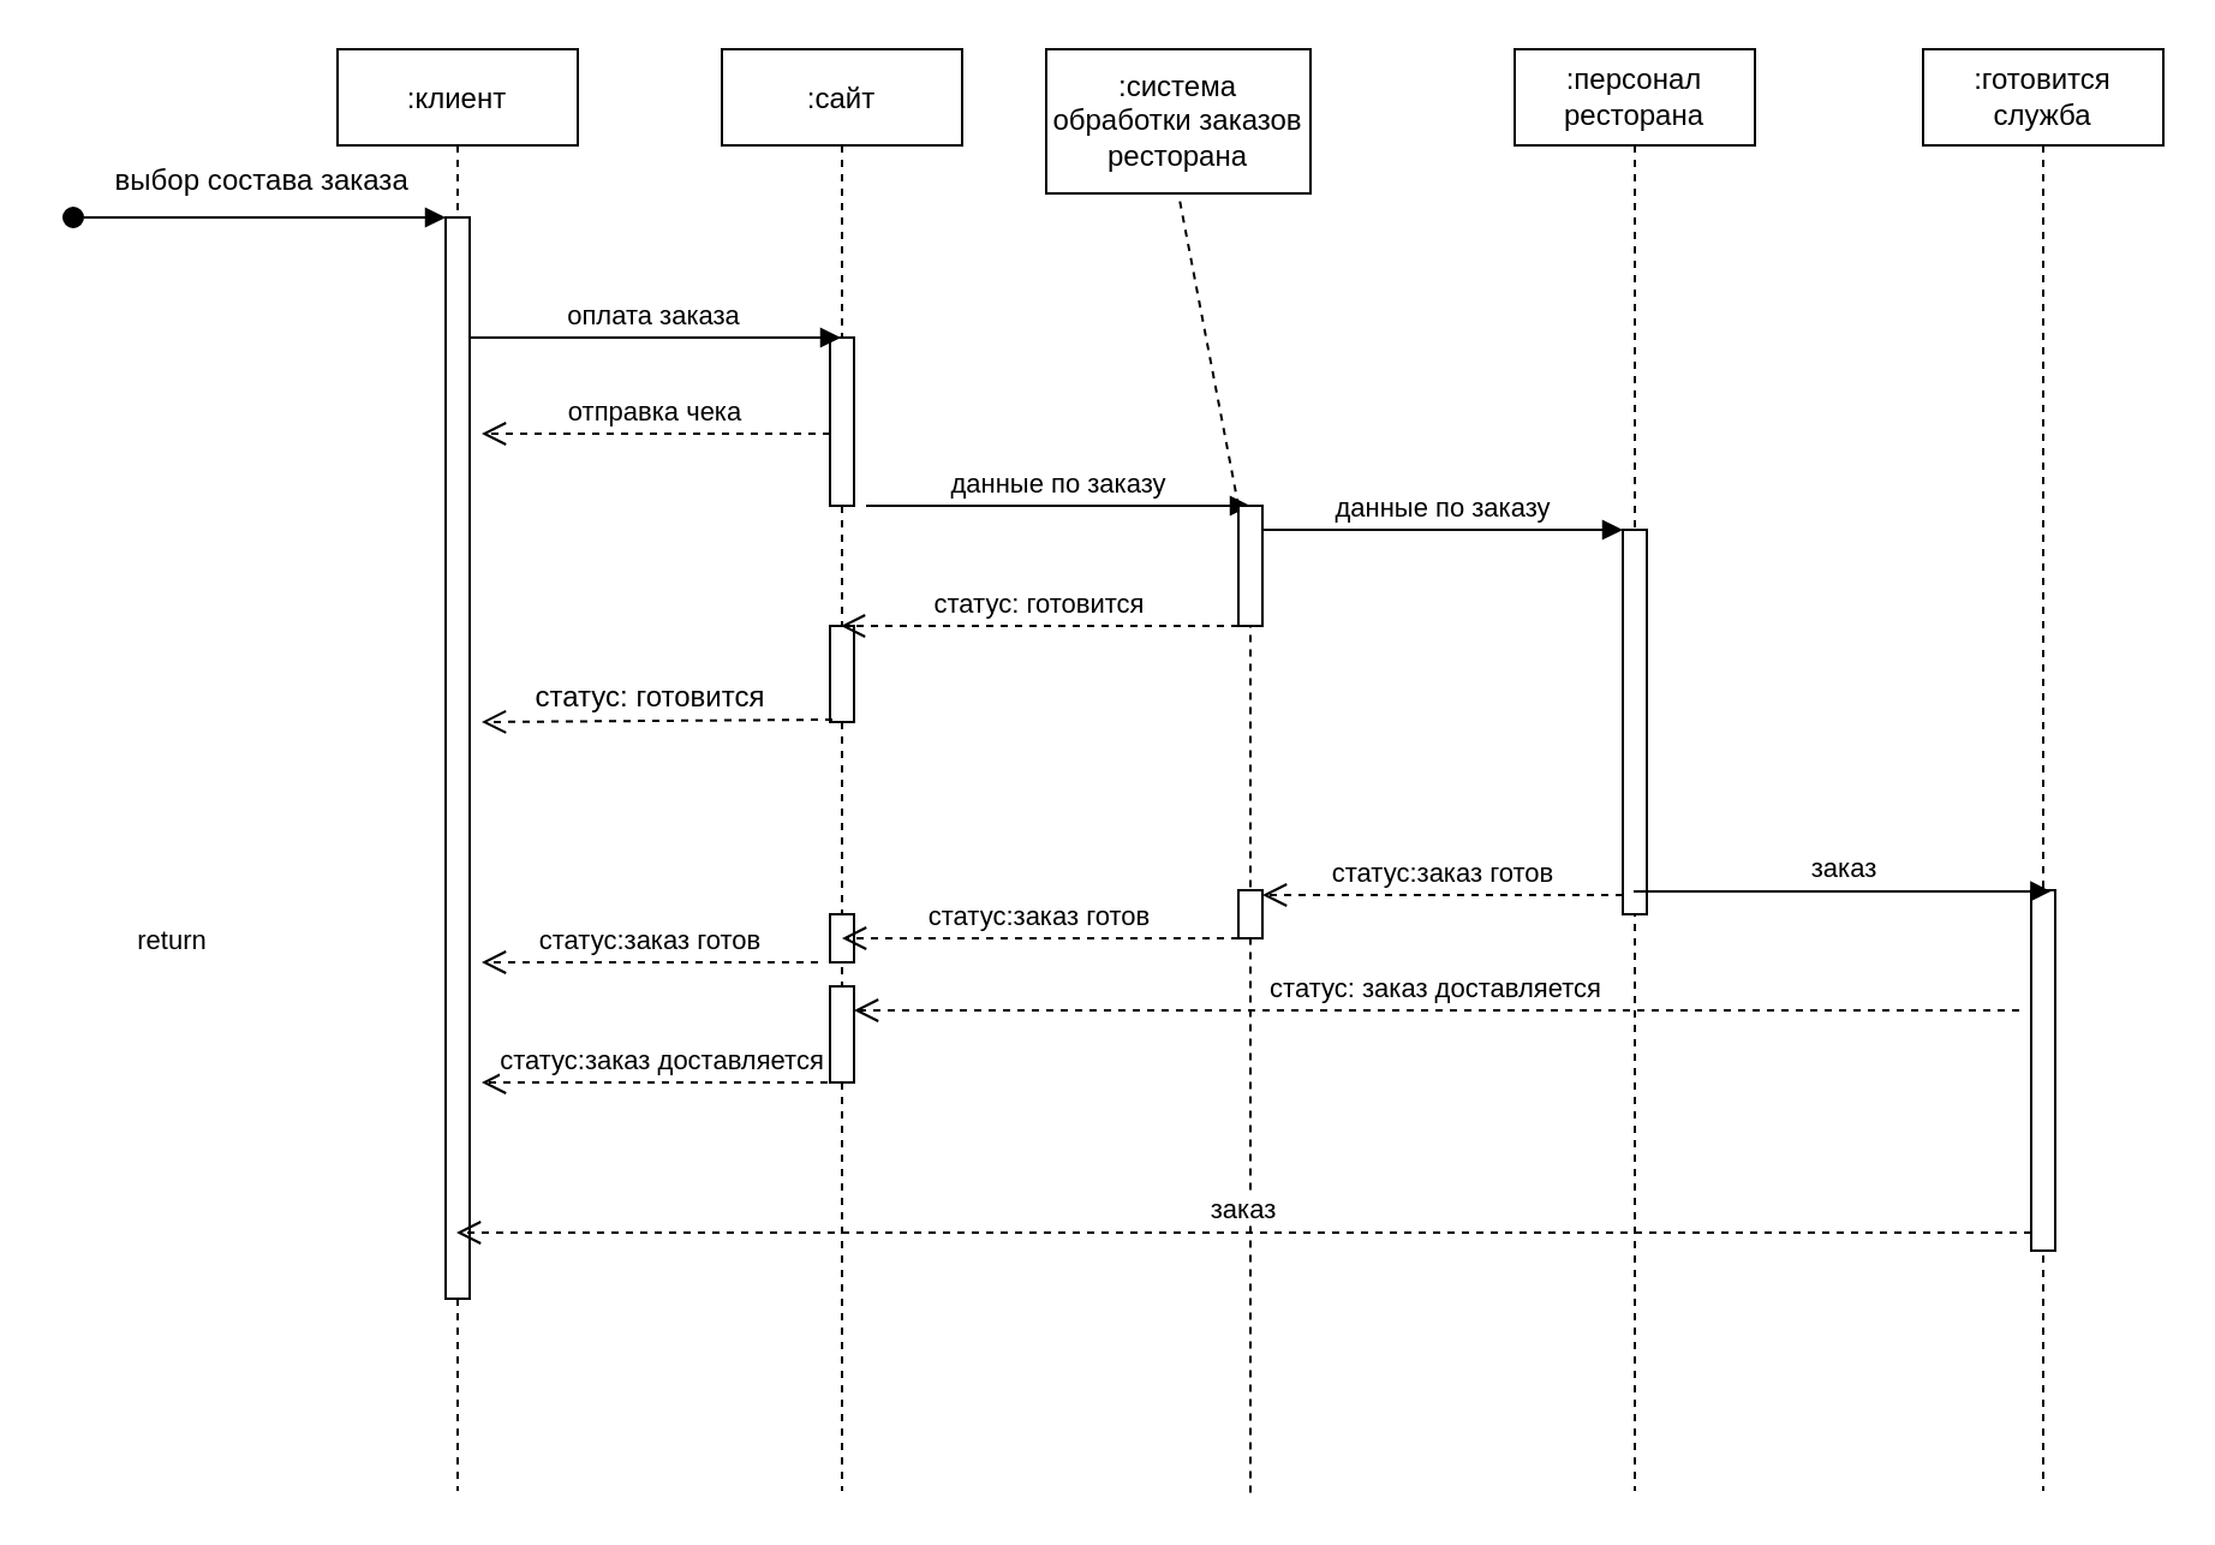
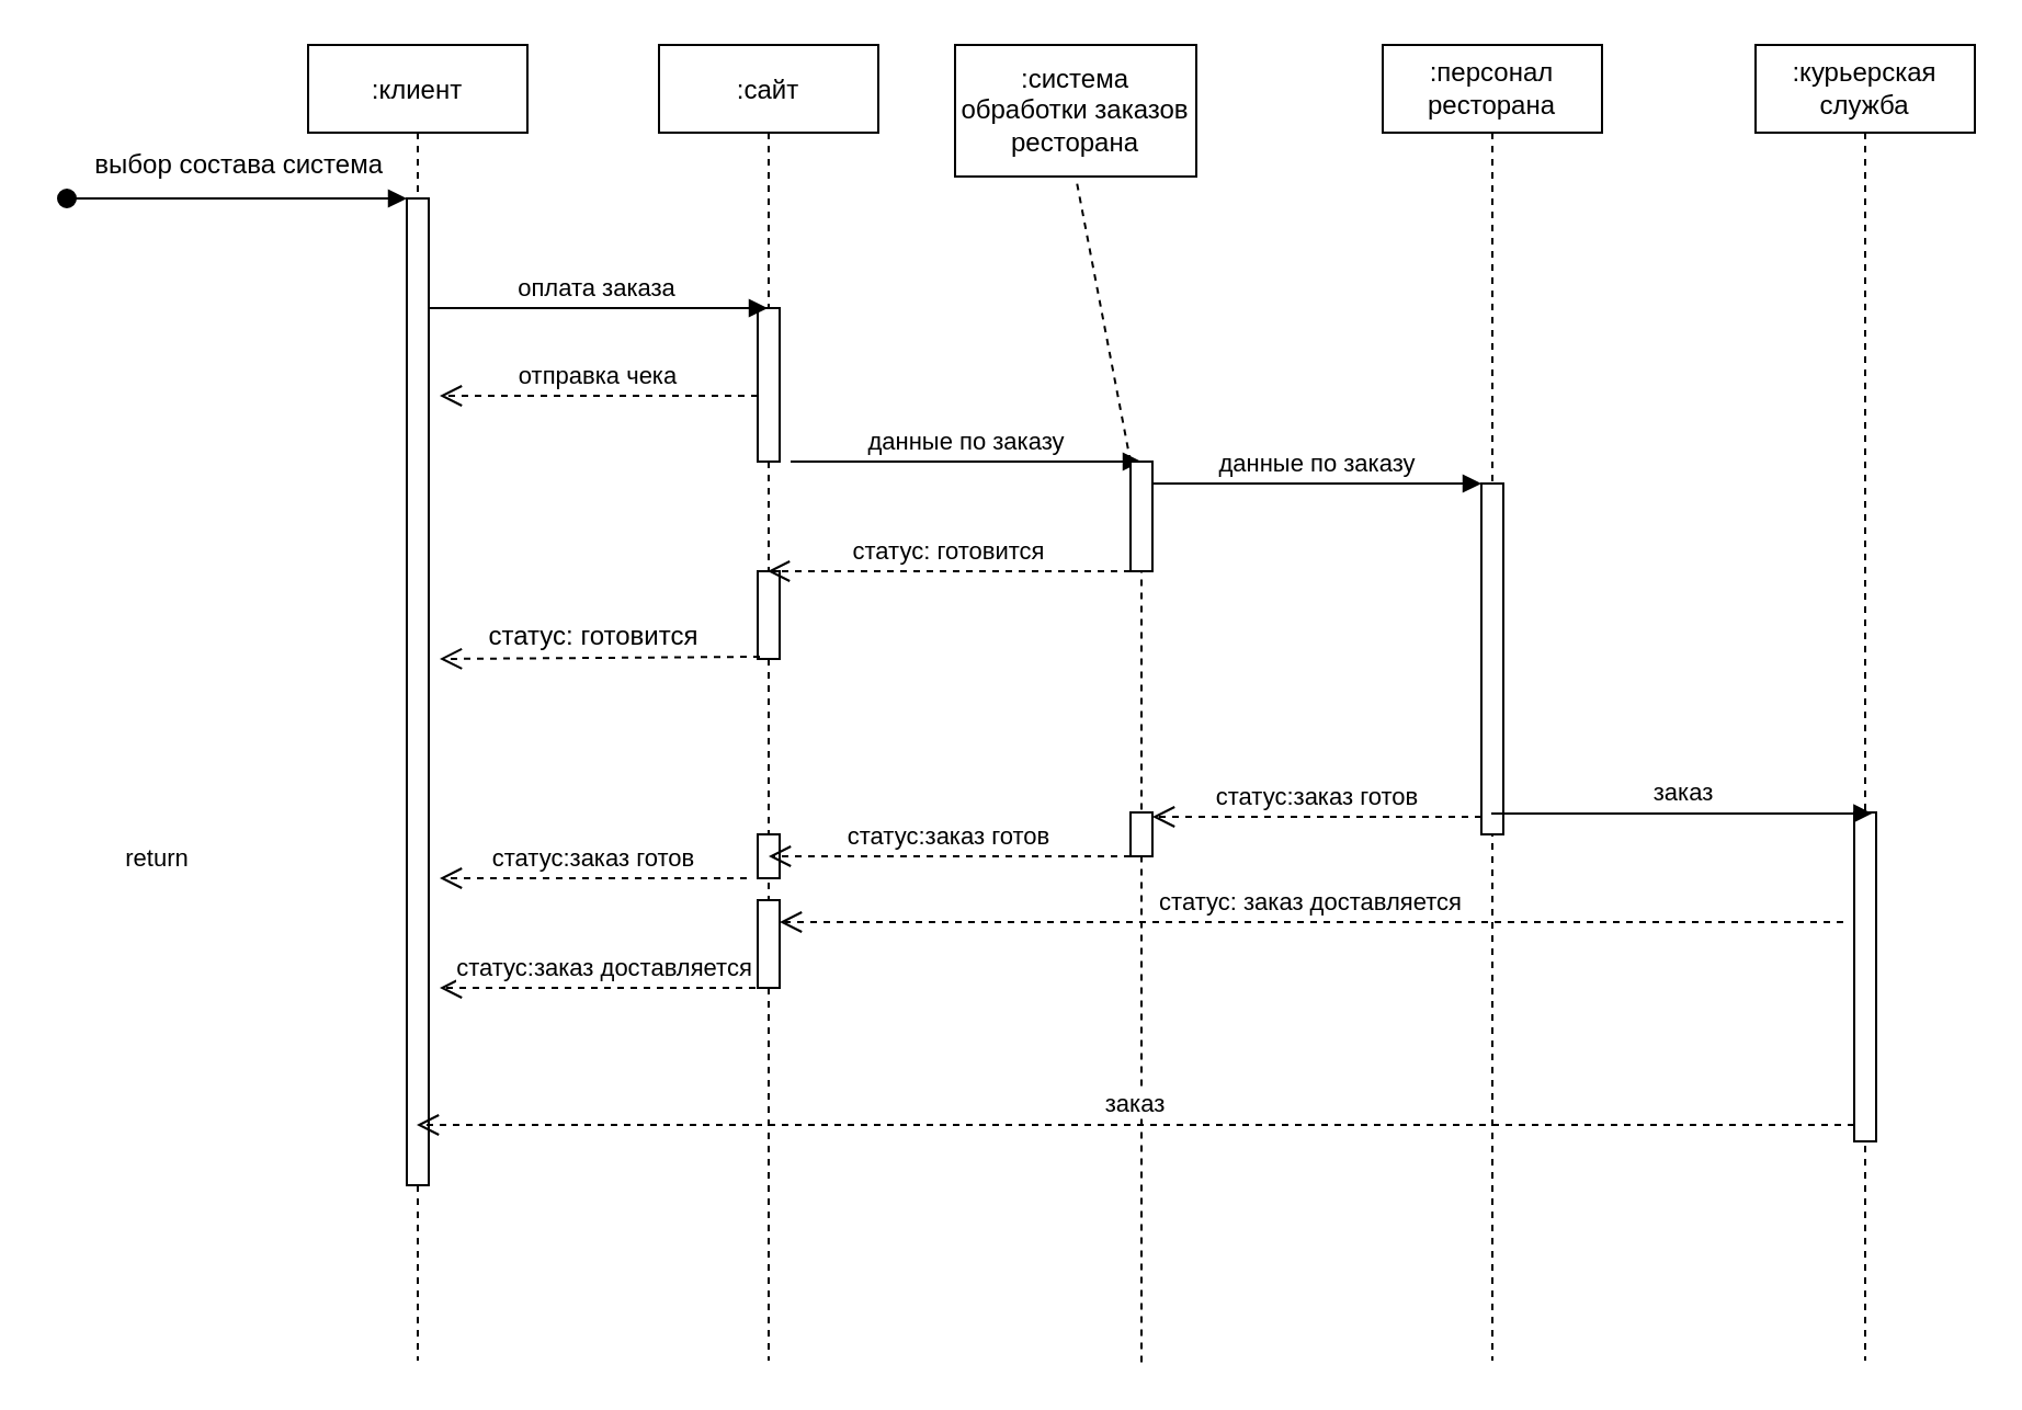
- <mxCell id="25" value=":готовится служба" style="shape=umlLifeline;perimeter=lifelinePerimeter;whiteSpace=wrap;html=1;container=1;collapsible=0;recursiveResize=0;outlineConnect=0;" vertex="1" parent="1"><mxGeometry x="800" y="20" width="100" height="600" as="geometry" /></mxCell>
+ <mxCell id="25" value=":курьерская служба" style="shape=umlLifeline;perimeter=lifelinePerimeter;whiteSpace=wrap;html=1;container=1;collapsible=0;recursiveResize=0;outlineConnect=0;" vertex="1" parent="1"><mxGeometry x="800" y="20" width="100" height="600" as="geometry" /></mxCell>
- <mxCell id="16" value="&amp;nbsp; &amp;nbsp; &amp;nbsp;выбор состава заказа" style="text;html=1;align=center;verticalAlign=middle;resizable=0;points=[];autosize=1;strokeColor=none;fillColor=none;" parent="1" vertex="1"><mxGeometry x="20" y="60" width="160" height="30" as="geometry" /></mxCell>
+ <mxCell id="16" value="&amp;nbsp; &amp;nbsp; &amp;nbsp;выбор состава система" style="text;html=1;align=center;verticalAlign=middle;resizable=0;points=[];autosize=1;strokeColor=none;fillColor=none;" parent="1" vertex="1"><mxGeometry x="20" y="60" width="160" height="30" as="geometry" /></mxCell>
